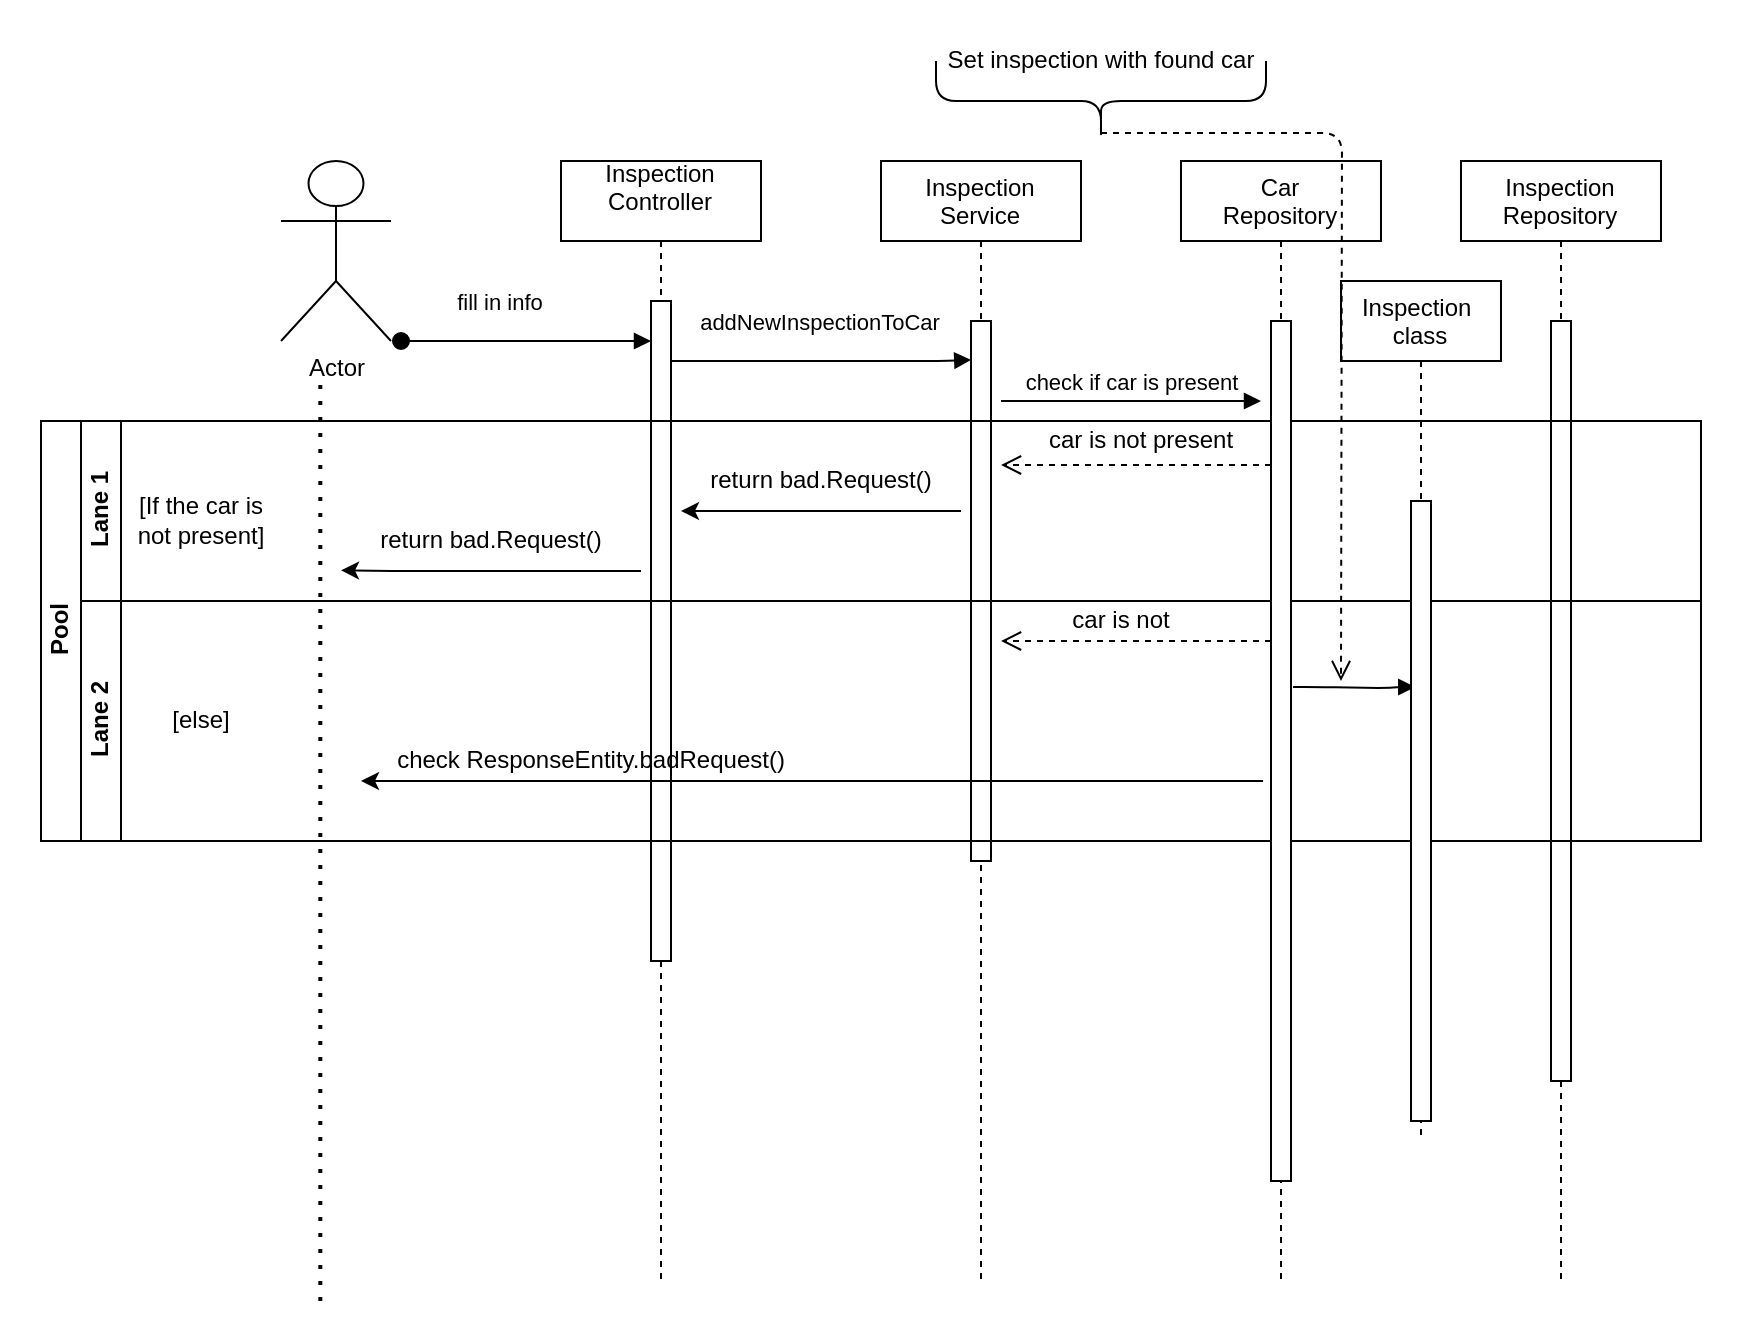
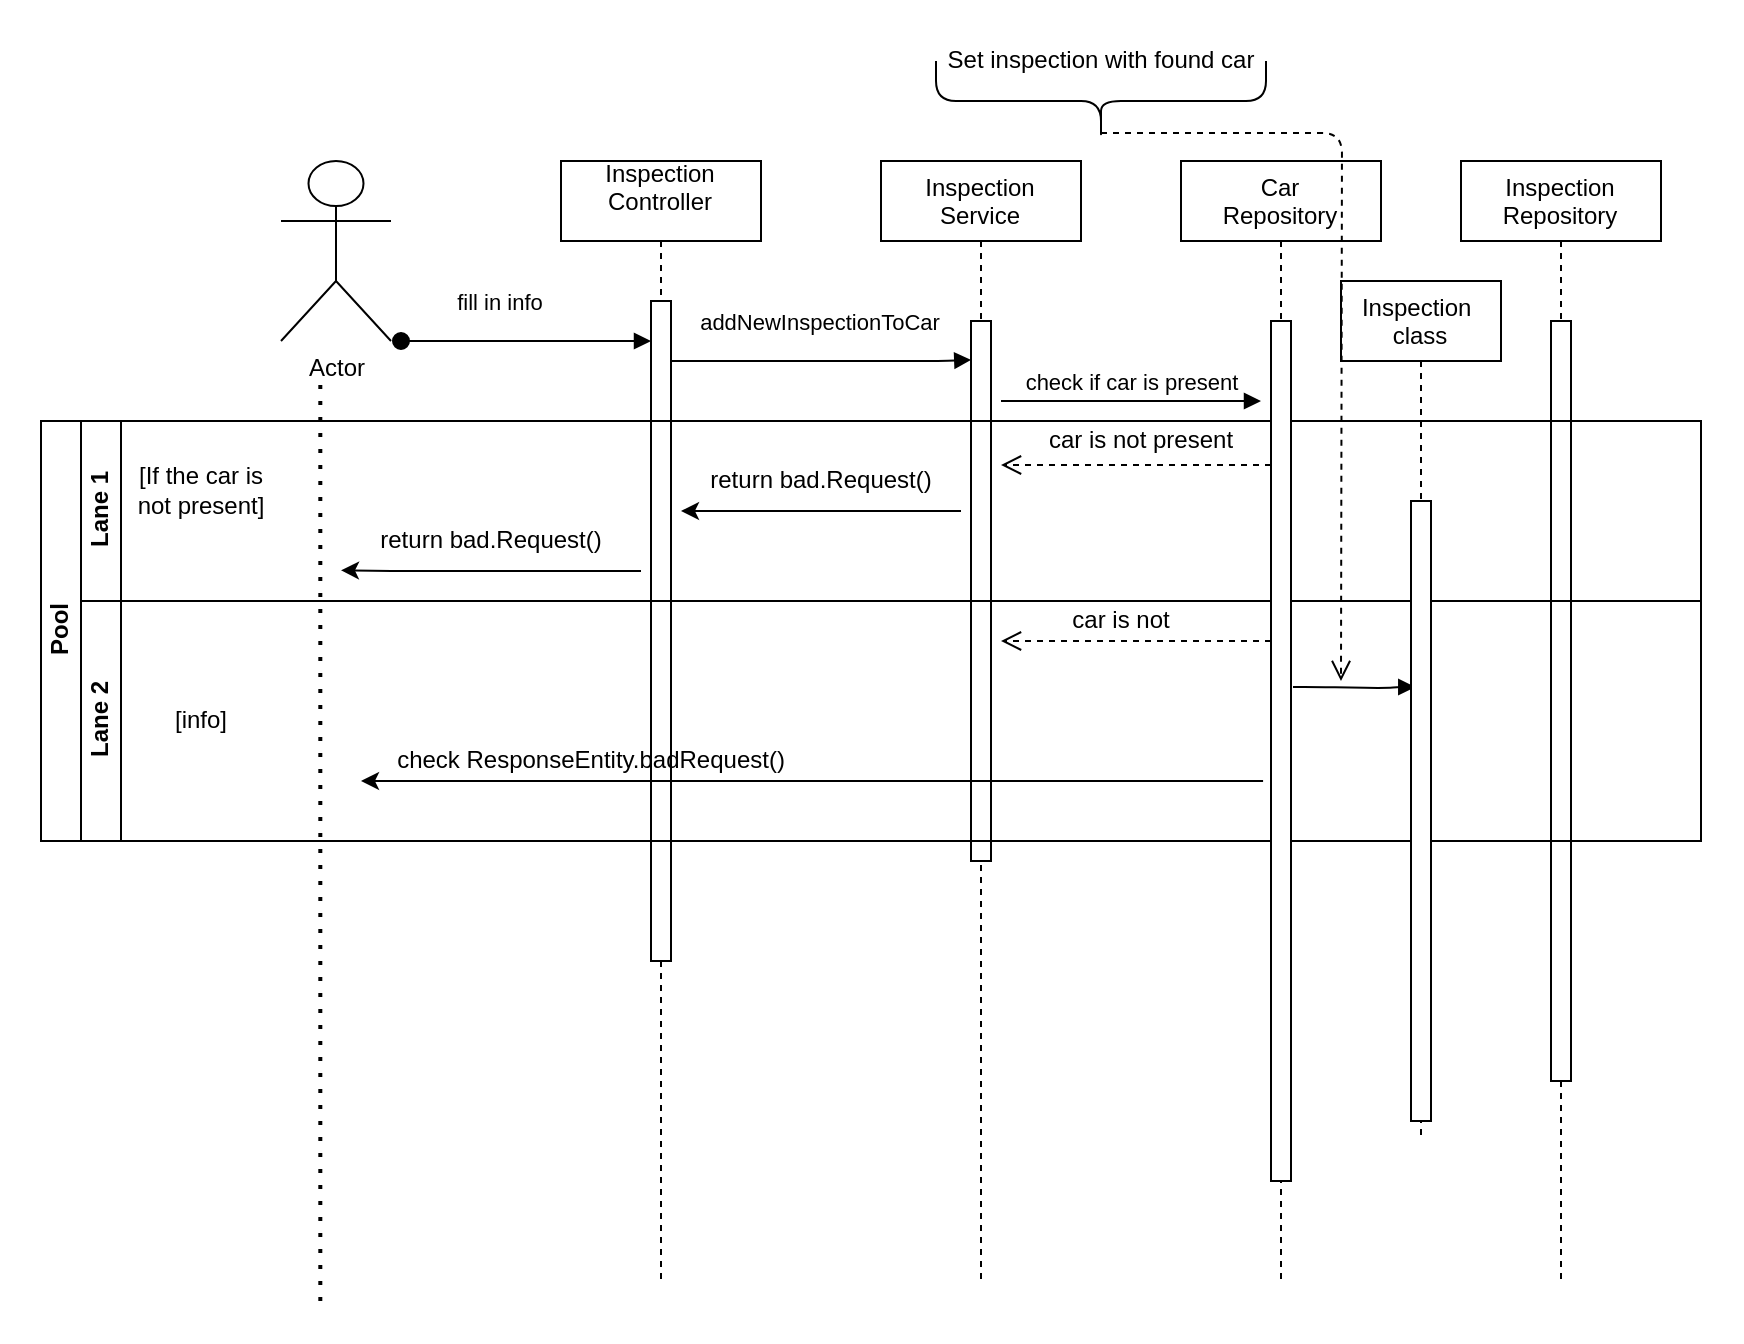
- <mxCell id="29" value="[If the car is &lt;br&gt;not present]" style="text;html=1;align=center;verticalAlign=middle;resizable=0;points=[];autosize=1;" vertex="1" parent="1"><mxGeometry x="60" y="245" width="80" height="30" as="geometry" /></mxCell>
+ <mxCell id="29" value="[If the car is &lt;br&gt;not present]" style="text;html=1;align=center;verticalAlign=middle;resizable=0;points=[];autosize=1;" vertex="1" parent="1"><mxGeometry x="60" y="230" width="80" height="30" as="geometry" /></mxCell>
- <mxCell id="21" value="[else]" style="text;html=1;align=center;verticalAlign=middle;resizable=0;points=[];autosize=1;" vertex="1" parent="18"><mxGeometry x="40" y="50" width="40" height="20" as="geometry" /></mxCell>
+ <mxCell id="21" value="[info]" style="text;html=1;align=center;verticalAlign=middle;resizable=0;points=[];autosize=1;" vertex="1" parent="18"><mxGeometry x="40" y="50" width="40" height="20" as="geometry" /></mxCell>
